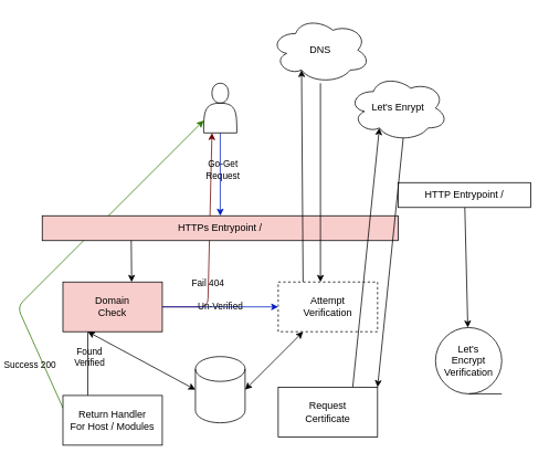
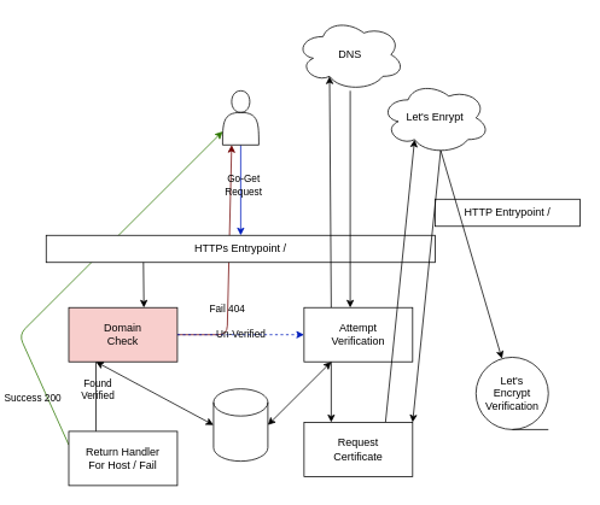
- <mxCell id="5" value="HTTPs Entrypoint /" style="rounded=0;whiteSpace=wrap;html=1;labelBorderColor=none;labelBackgroundColor=none;fillColor=#f8cecc;" vertex="1" parent="1"><mxGeometry x="50" y="260" width="430" height="30" as="geometry" /></mxCell>
+ <mxCell id="5" value="HTTPs Entrypoint /" style="rounded=0;whiteSpace=wrap;html=1;labelBorderColor=none;labelBackgroundColor=none;" vertex="1" parent="1"><mxGeometry x="50" y="260" width="430" height="30" as="geometry" /></mxCell>
+ <mxCell id="24" style="edgeStyle=none;html=1;exitX=0.55;exitY=0.95;exitDx=0;exitDy=0;exitPerimeter=0;labelBackgroundColor=none;labelBorderColor=none;" edge="1" parent="1" source="25" target="8"><mxGeometry relative="1" as="geometry" /></mxCell>
- <mxCell id="6" value="" style="edgeStyle=none;html=1;labelBorderColor=none;labelBackgroundColor=none;" edge="1" parent="1" source="7" target="8"><mxGeometry relative="1" as="geometry" /></mxCell>
- <mxCell id="17" value="Un-Verified" style="endArrow=classic;html=1;exitX=1;exitY=0.5;exitDx=0;exitDy=0;entryX=0;entryY=0.5;entryDx=0;entryDy=0;dashed=0;fillColor=#0050ef;strokeColor=#001DBC;labelBorderColor=none;labelBackgroundColor=none;" edge="1" parent="1" source="15" target="19"><mxGeometry width="50" height="50" relative="1" as="geometry"><mxPoint x="205" y="560" as="sourcePoint" /><mxPoint x="105" y="500" as="targetPoint" /></mxGeometry></mxCell>
+ <mxCell id="17" value="Un-Verified" style="endArrow=classic;html=1;exitX=1;exitY=0.5;exitDx=0;exitDy=0;entryX=0;entryY=0.5;entryDx=0;entryDy=0;dashed=1;fillColor=#0050ef;strokeColor=#001DBC;labelBorderColor=none;labelBackgroundColor=none;" edge="1" parent="1" source="15" target="19"><mxGeometry width="50" height="50" relative="1" as="geometry"><mxPoint x="205" y="560" as="sourcePoint" /><mxPoint x="105" y="500" as="targetPoint" /></mxGeometry></mxCell>
- <mxCell id="19" value="Attempt&lt;br&gt;Verification" style="rounded=0;whiteSpace=wrap;html=1;labelBorderColor=none;labelBackgroundColor=none;dashed=1;" vertex="1" parent="1"><mxGeometry x="335" y="340" width="120" height="60" as="geometry" /></mxCell>
+ <mxCell id="19" value="Attempt&lt;br&gt;Verification" style="rounded=0;whiteSpace=wrap;html=1;labelBorderColor=none;labelBackgroundColor=none;" vertex="1" parent="1"><mxGeometry x="335" y="340" width="120" height="60" as="geometry" /></mxCell>
+ <mxCell id="30" value="" style="endArrow=classic;html=1;labelBackgroundColor=none;labelBorderColor=none;exitX=0.25;exitY=1;exitDx=0;exitDy=0;entryX=0.25;entryY=0;entryDx=0;entryDy=0;" edge="1" parent="1" source="19" target="22"><mxGeometry width="50" height="50" relative="1" as="geometry"><mxPoint x="400" y="460" as="sourcePoint" /><mxPoint x="450" y="410" as="targetPoint" /></mxGeometry></mxCell>
- <mxCell id="20" value="Return Handler&lt;br&gt;For Host / Modules" style="rounded=0;whiteSpace=wrap;html=1;labelBorderColor=none;labelBackgroundColor=none;" vertex="1" parent="1"><mxGeometry x="75" y="477" width="120" height="60" as="geometry" /></mxCell>
+ <mxCell id="20" value="Return Handler&lt;br&gt;For Host / Fail" style="rounded=0;whiteSpace=wrap;html=1;labelBorderColor=none;labelBackgroundColor=none;" vertex="1" parent="1"><mxGeometry x="75" y="477" width="120" height="60" as="geometry" /></mxCell>
